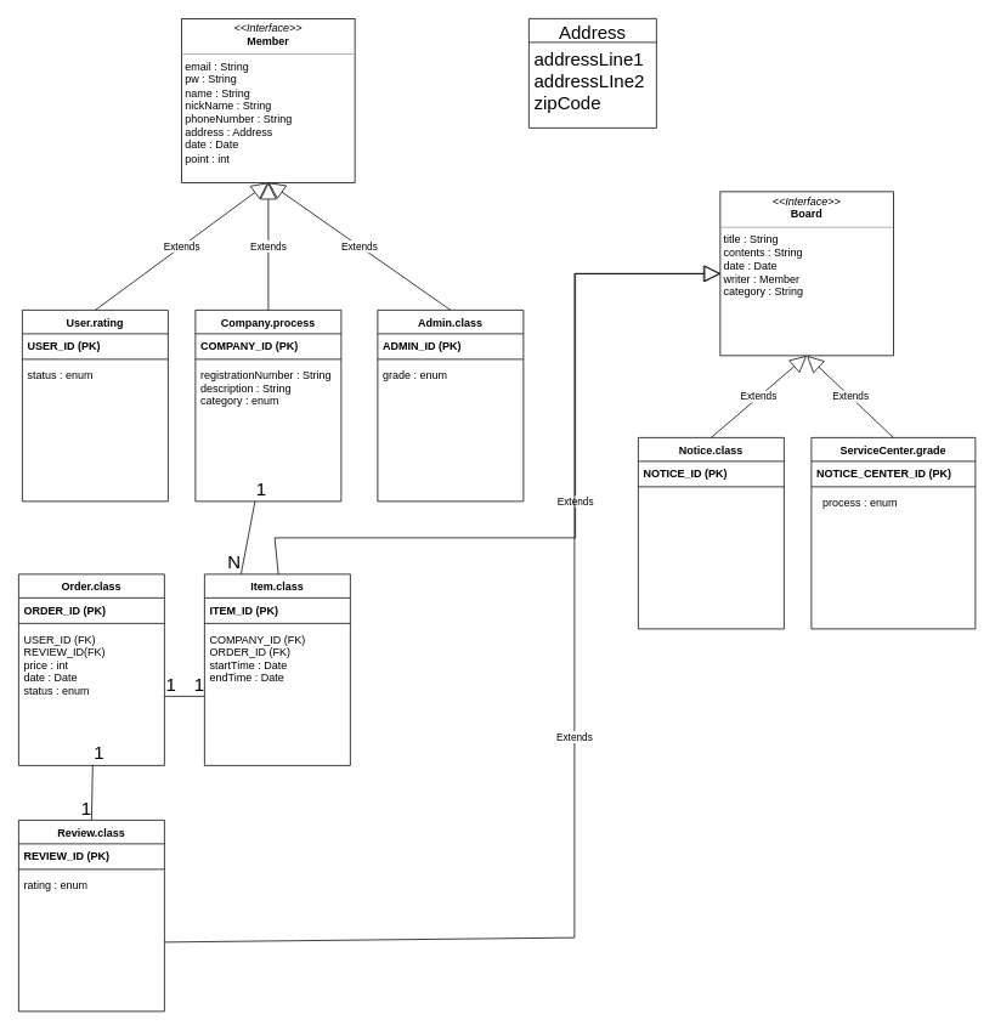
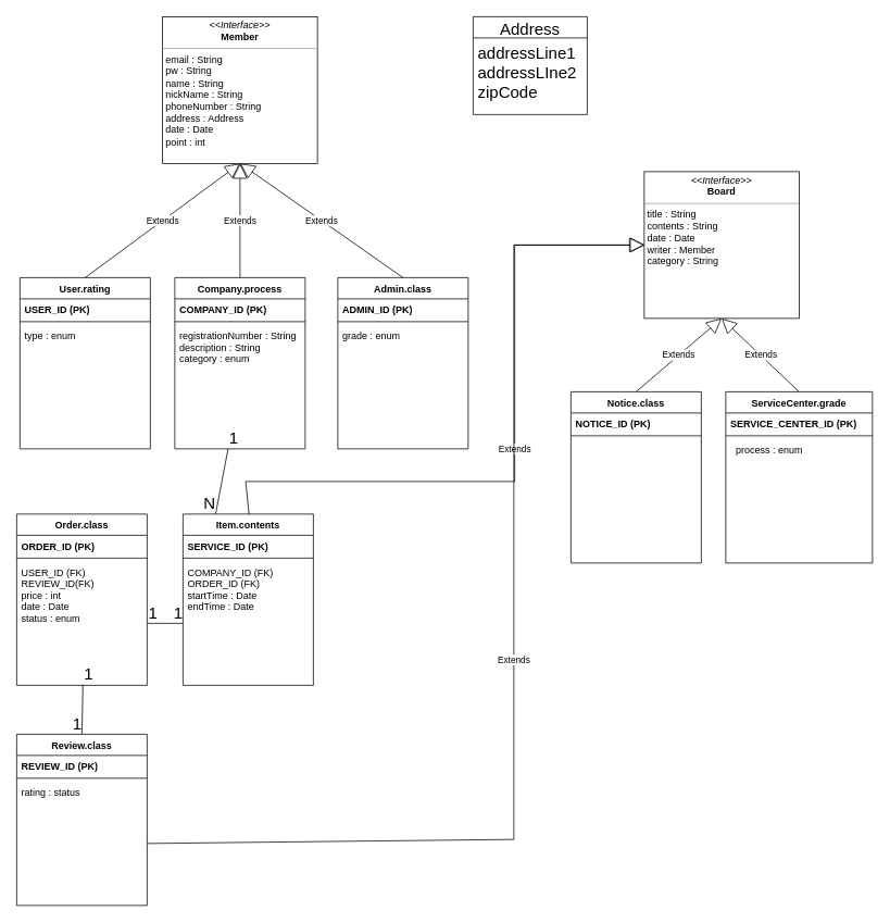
- <mxCell id="5" value="status : enum&#10;" style="text;strokeColor=none;fillColor=none;align=left;verticalAlign=top;spacingLeft=4;spacingRight=4;overflow=hidden;rotatable=0;points=[[0,0.5],[1,0.5]];portConstraint=eastwest;" parent="2" vertex="1"><mxGeometry y="58" width="160" height="152" as="geometry" /></mxCell>
+ <mxCell id="5" value="type : enum&#10;" style="text;strokeColor=none;fillColor=none;align=left;verticalAlign=top;spacingLeft=4;spacingRight=4;overflow=hidden;rotatable=0;points=[[0,0.5],[1,0.5]];portConstraint=eastwest;" parent="2" vertex="1"><mxGeometry y="58" width="160" height="152" as="geometry" /></mxCell>
- <mxCell id="31" value="NOTICE_CENTER_ID (PK)" style="text;strokeColor=none;fillColor=none;align=left;verticalAlign=top;spacingLeft=4;spacingRight=4;overflow=hidden;rotatable=0;points=[[0,0.5],[1,0.5]];portConstraint=eastwest;fontStyle=1" vertex="1" parent="30"><mxGeometry y="26" width="180" height="24" as="geometry" /></mxCell>
+ <mxCell id="31" value="SERVICE_CENTER_ID (PK)" style="text;strokeColor=none;fillColor=none;align=left;verticalAlign=top;spacingLeft=4;spacingRight=4;overflow=hidden;rotatable=0;points=[[0,0.5],[1,0.5]];portConstraint=eastwest;fontStyle=1" vertex="1" parent="30"><mxGeometry y="26" width="180" height="24" as="geometry" /></mxCell>
- <mxCell id="18" value="Item.class&#10;" style="swimlane;fontStyle=1;align=center;verticalAlign=top;childLayout=stackLayout;horizontal=1;startSize=26;horizontalStack=0;resizeParent=1;resizeParentMax=0;resizeLast=0;collapsible=1;marginBottom=0;" vertex="1" parent="1"><mxGeometry x="224" y="630" width="160" height="210" as="geometry" /></mxCell>
+ <mxCell id="18" value="Item.contents&#10;" style="swimlane;fontStyle=1;align=center;verticalAlign=top;childLayout=stackLayout;horizontal=1;startSize=26;horizontalStack=0;resizeParent=1;resizeParentMax=0;resizeLast=0;collapsible=1;marginBottom=0;" vertex="1" parent="1"><mxGeometry x="224" y="630" width="160" height="210" as="geometry" /></mxCell>
- <mxCell id="19" value="ITEM_ID (PK)" style="text;strokeColor=none;fillColor=none;align=left;verticalAlign=top;spacingLeft=4;spacingRight=4;overflow=hidden;rotatable=0;points=[[0,0.5],[1,0.5]];portConstraint=eastwest;fontStyle=1" vertex="1" parent="18"><mxGeometry y="26" width="160" height="24" as="geometry" /></mxCell>
+ <mxCell id="19" value="SERVICE_ID (PK)" style="text;strokeColor=none;fillColor=none;align=left;verticalAlign=top;spacingLeft=4;spacingRight=4;overflow=hidden;rotatable=0;points=[[0,0.5],[1,0.5]];portConstraint=eastwest;fontStyle=1" vertex="1" parent="18"><mxGeometry y="26" width="160" height="24" as="geometry" /></mxCell>
- <mxCell id="25" value="rating : enum" style="text;strokeColor=none;fillColor=none;align=left;verticalAlign=top;spacingLeft=4;spacingRight=4;overflow=hidden;rotatable=0;points=[[0,0.5],[1,0.5]];portConstraint=eastwest;" vertex="1" parent="22"><mxGeometry y="58" width="160" height="152" as="geometry" /></mxCell>
+ <mxCell id="25" value="rating : status" style="text;strokeColor=none;fillColor=none;align=left;verticalAlign=top;spacingLeft=4;spacingRight=4;overflow=hidden;rotatable=0;points=[[0,0.5],[1,0.5]];portConstraint=eastwest;" vertex="1" parent="22"><mxGeometry y="58" width="160" height="152" as="geometry" /></mxCell>
